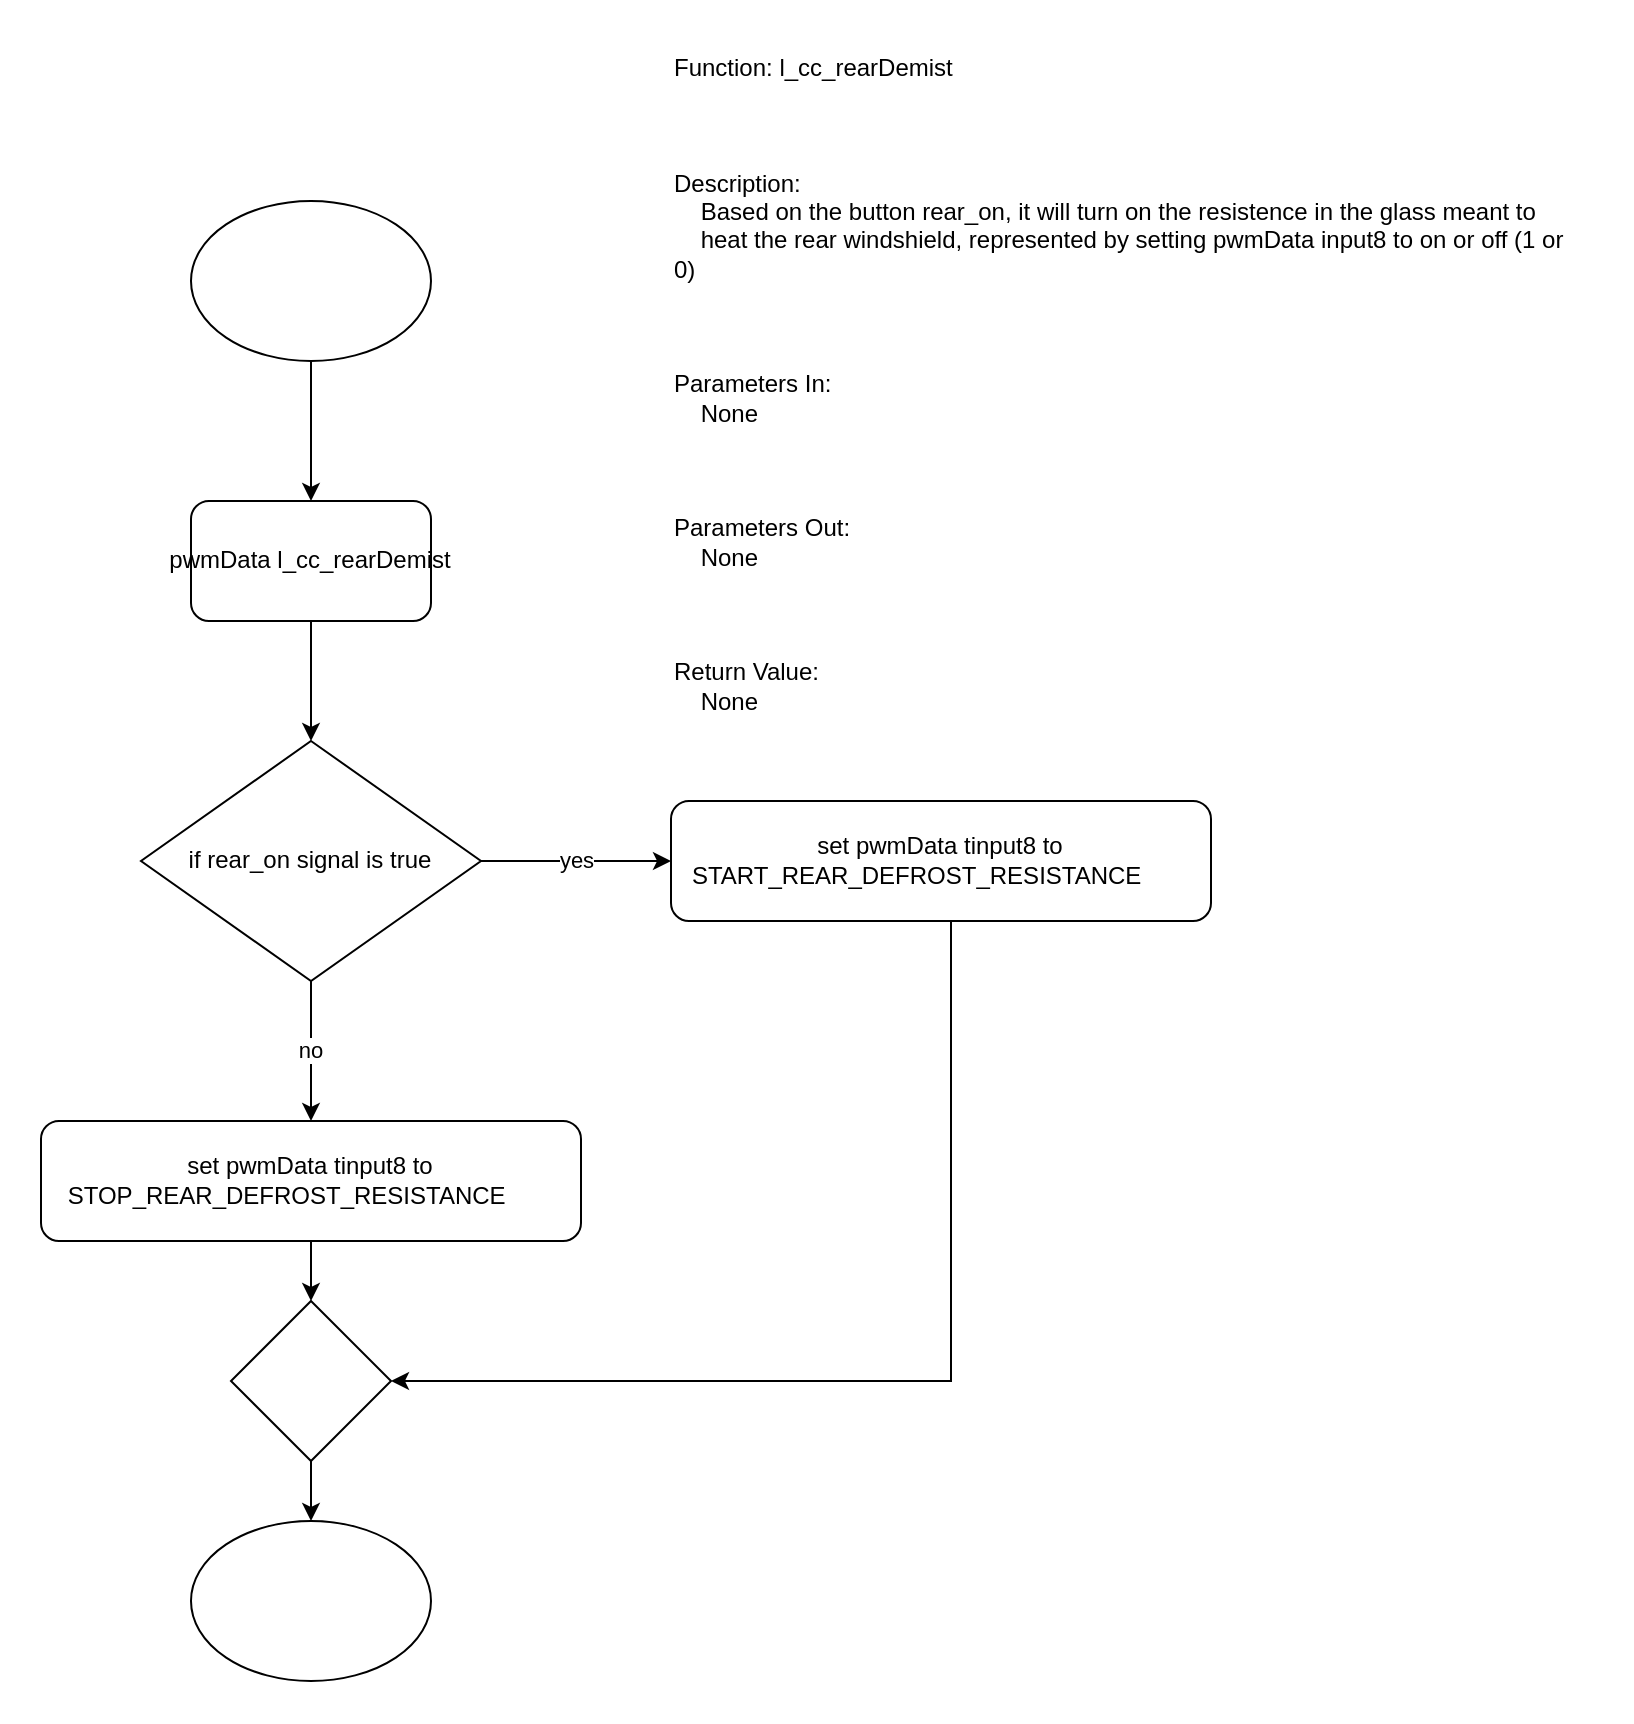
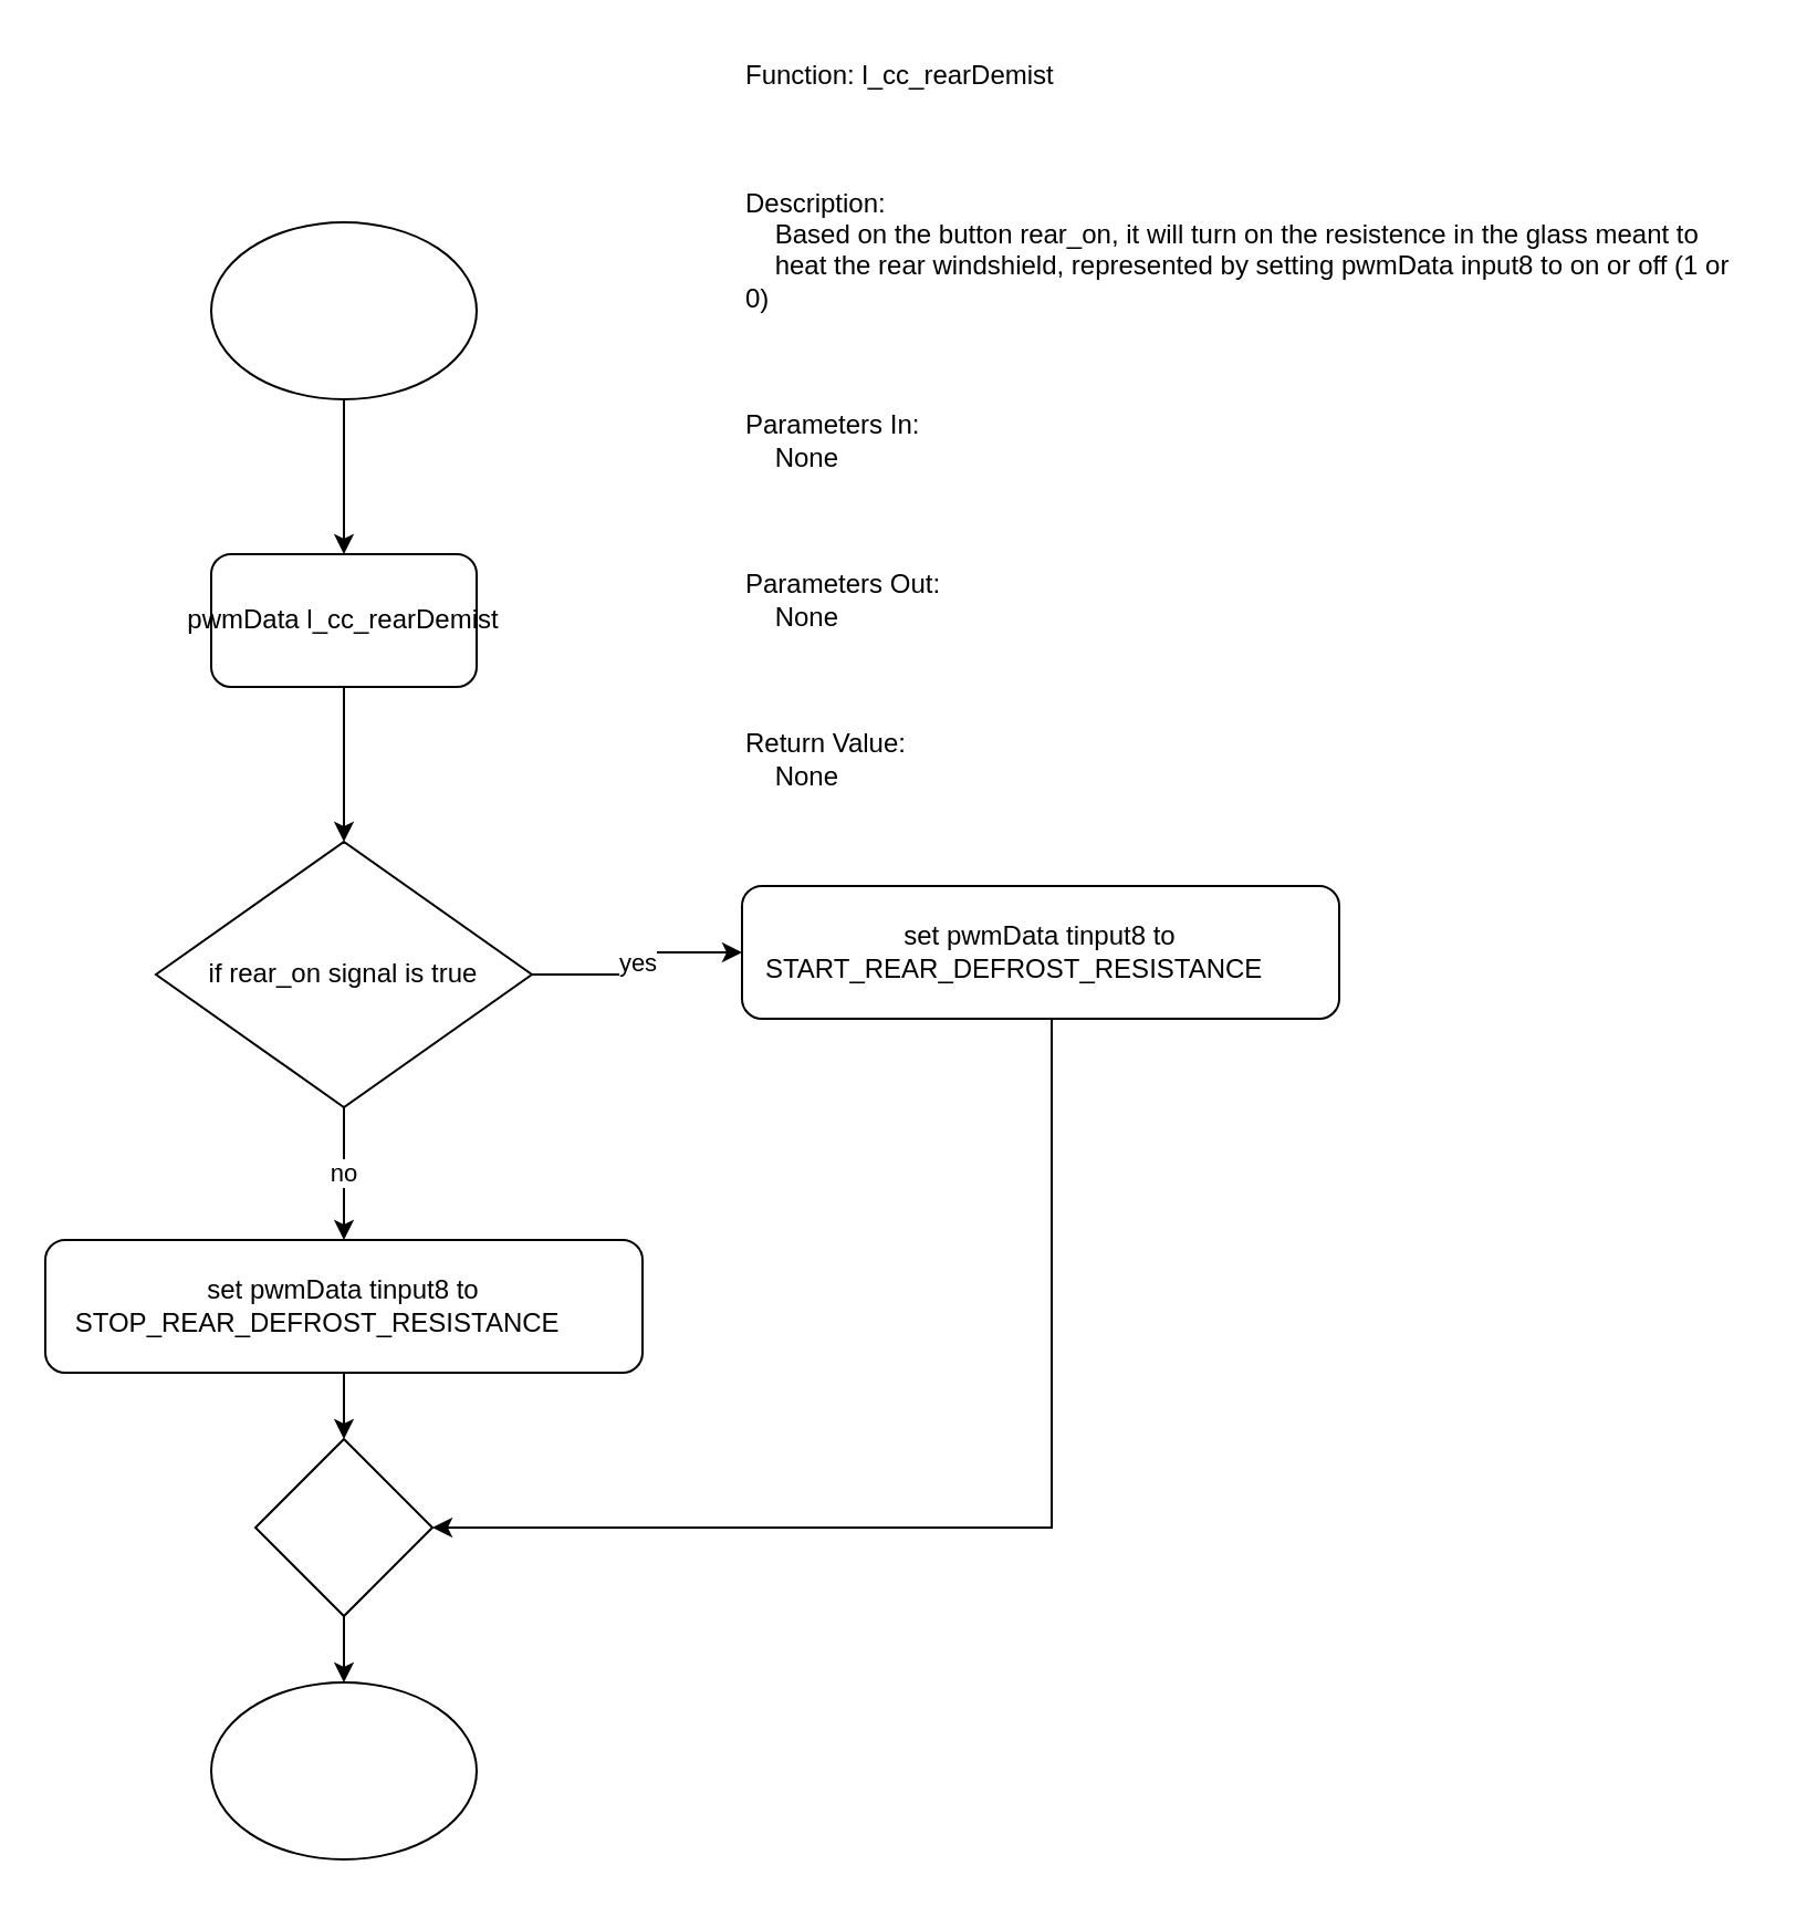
- <mxCell id="9" value="if rear_on signal is true" style="rhombus;whiteSpace=wrap;html=1;" vertex="1" parent="1"><mxGeometry x="70" y="370" width="170" height="120" as="geometry" /></mxCell>
+ <mxCell id="9" value="if rear_on signal is true" style="rhombus;whiteSpace=wrap;html=1;" vertex="1" parent="1"><mxGeometry x="70" y="380" width="170" height="120" as="geometry" /></mxCell>
